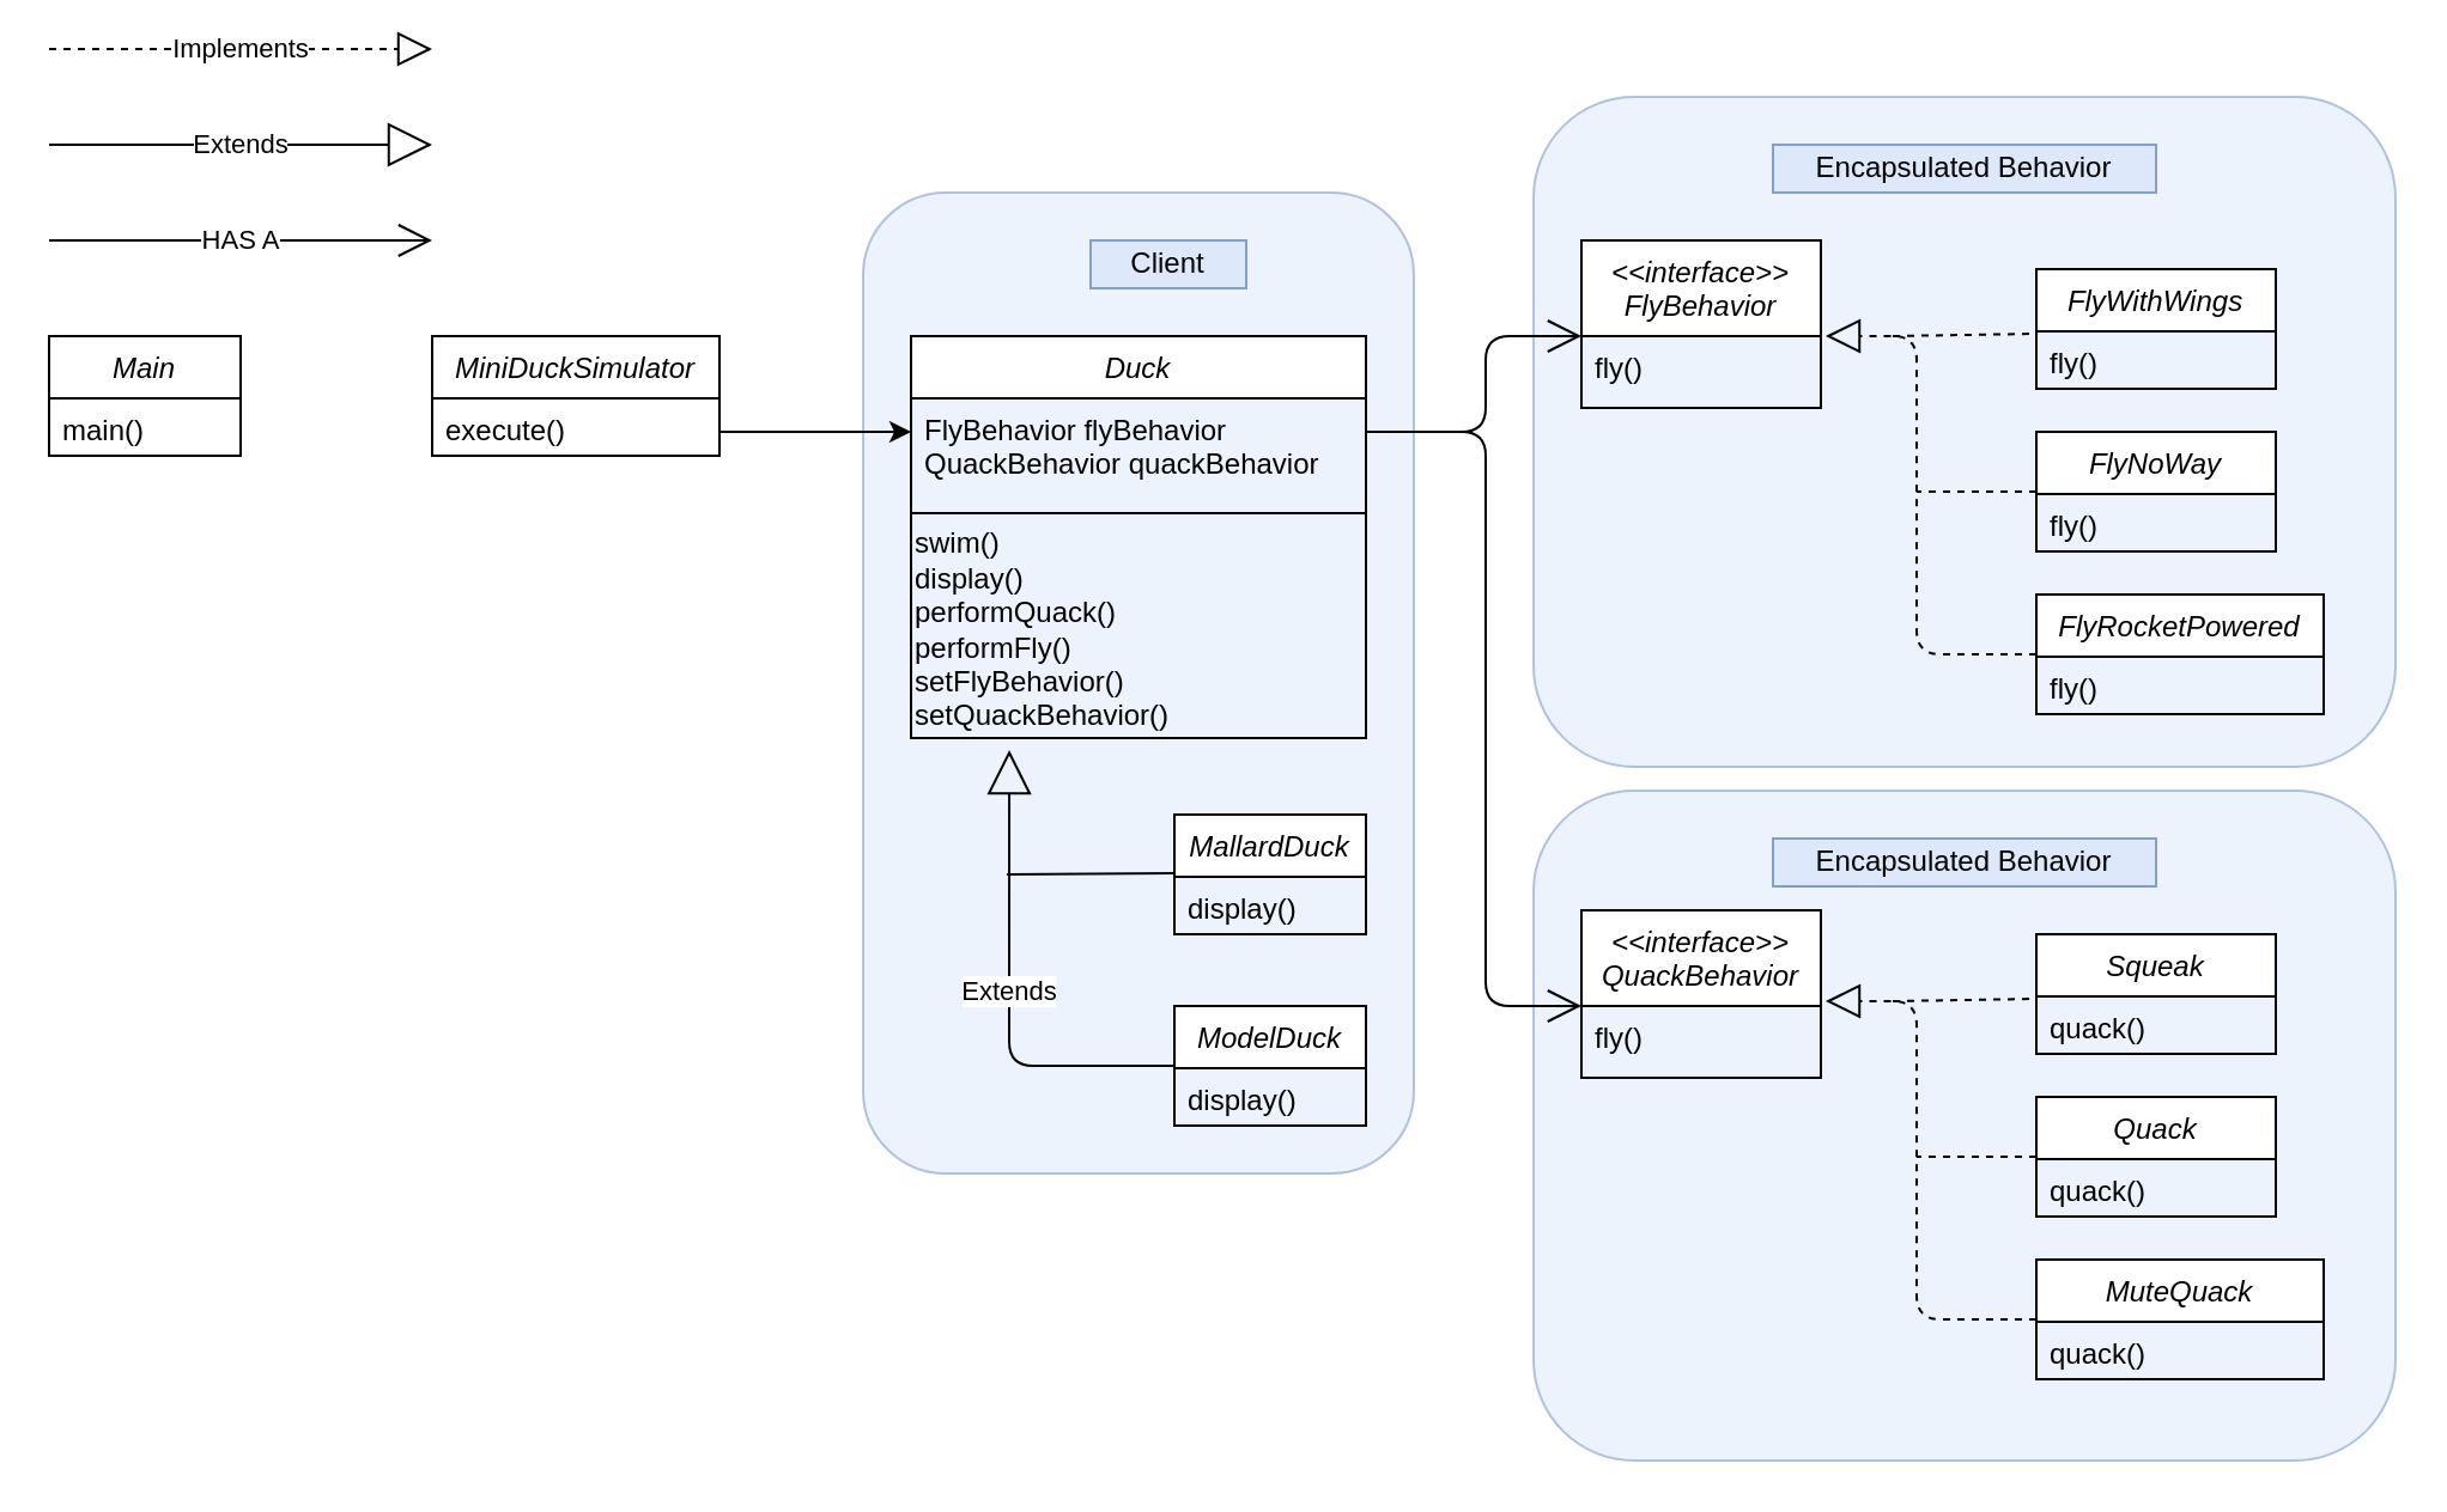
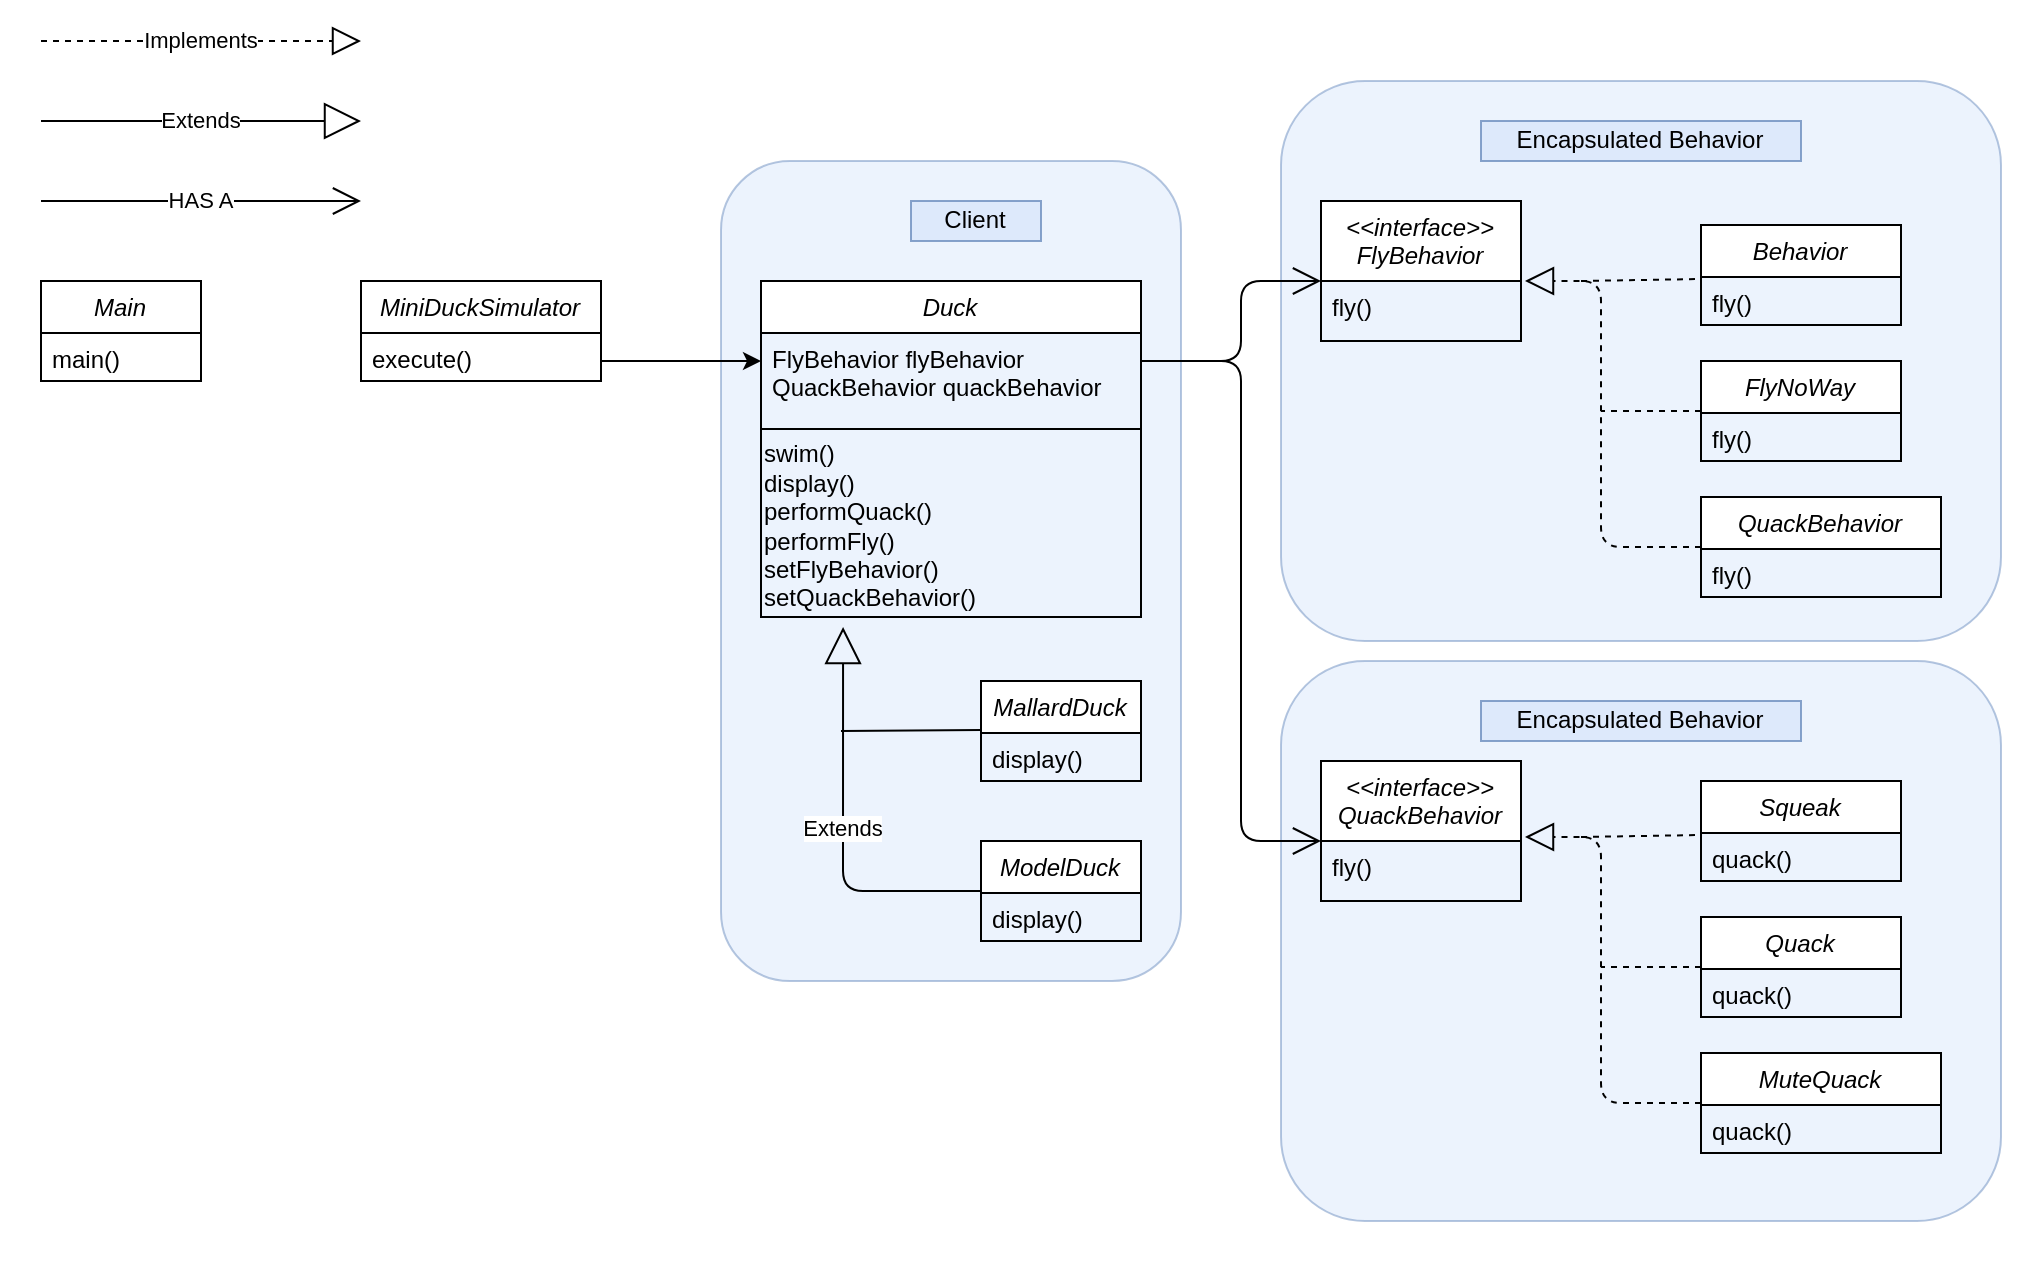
- <mxCell id="36" value="FlyWithWings" style="swimlane;fontStyle=2;align=center;verticalAlign=top;childLayout=stackLayout;horizontal=1;startSize=26;horizontalStack=0;resizeParent=1;resizeLast=0;collapsible=1;marginBottom=0;rounded=0;shadow=0;strokeWidth=1;" vertex="1" parent="1"><mxGeometry x="850" y="112" width="100" height="50" as="geometry"><mxRectangle x="230" y="140" width="160" height="26" as="alternateBounds" /></mxGeometry></mxCell>
+ <mxCell id="36" value="Behavior" style="swimlane;fontStyle=2;align=center;verticalAlign=top;childLayout=stackLayout;horizontal=1;startSize=26;horizontalStack=0;resizeParent=1;resizeLast=0;collapsible=1;marginBottom=0;rounded=0;shadow=0;strokeWidth=1;" vertex="1" parent="1"><mxGeometry x="850" y="112" width="100" height="50" as="geometry"><mxRectangle x="230" y="140" width="160" height="26" as="alternateBounds" /></mxGeometry></mxCell>
- <mxCell id="32" value="FlyRocketPowered" style="swimlane;fontStyle=2;align=center;verticalAlign=top;childLayout=stackLayout;horizontal=1;startSize=26;horizontalStack=0;resizeParent=1;resizeLast=0;collapsible=1;marginBottom=0;rounded=0;shadow=0;strokeWidth=1;" vertex="1" parent="1"><mxGeometry x="850" y="248" width="120" height="50" as="geometry"><mxRectangle x="230" y="140" width="160" height="26" as="alternateBounds" /></mxGeometry></mxCell>
+ <mxCell id="32" value="QuackBehavior" style="swimlane;fontStyle=2;align=center;verticalAlign=top;childLayout=stackLayout;horizontal=1;startSize=26;horizontalStack=0;resizeParent=1;resizeLast=0;collapsible=1;marginBottom=0;rounded=0;shadow=0;strokeWidth=1;" vertex="1" parent="1"><mxGeometry x="850" y="248" width="120" height="50" as="geometry"><mxRectangle x="230" y="140" width="160" height="26" as="alternateBounds" /></mxGeometry></mxCell>
